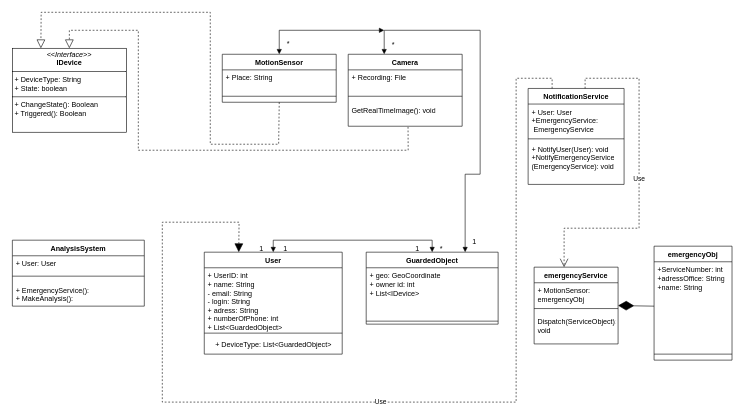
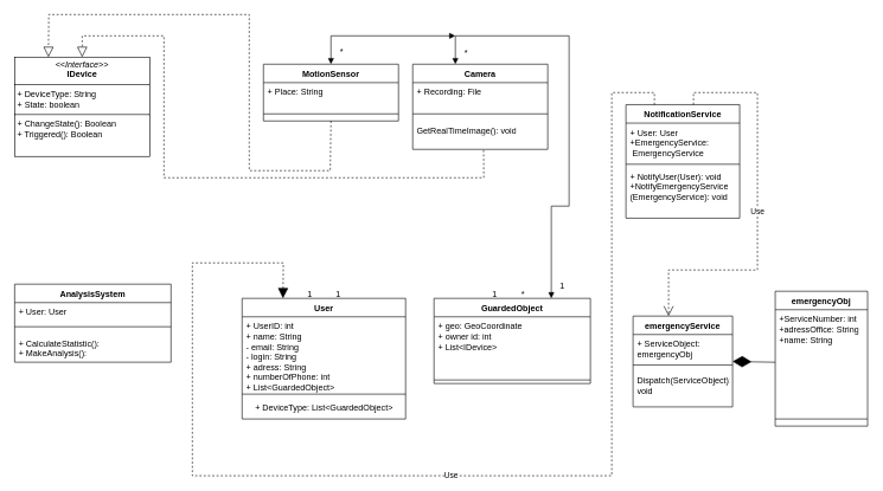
- <mxCell id="34" value="" style="endArrow=block;startArrow=block;endFill=1;startFill=1;html=1;rounded=0;exitX=0.5;exitY=0;exitDx=0;exitDy=0;entryX=0.5;entryY=0;entryDx=0;entryDy=0;" parent="1" source="5" target="2" edge="1"><mxGeometry width="160" relative="1" as="geometry"><mxPoint x="650" y="330" as="sourcePoint" /><mxPoint x="810" y="330" as="targetPoint" /><Array as="points"><mxPoint x="455" y="400" /><mxPoint x="720" y="400" /></Array></mxGeometry></mxCell>
- <mxCell id="15" value="&lt;div&gt;&lt;span style=&quot;background-color: initial;&quot;&gt;+ EmergencyService():&lt;/span&gt;&lt;/div&gt;&lt;div&gt;+ MakeAnalysis():&lt;/div&gt;" style="text;strokeColor=none;fillColor=none;align=left;verticalAlign=top;spacingLeft=4;spacingRight=4;overflow=hidden;rotatable=0;points=[[0,0.5],[1,0.5]];portConstraint=eastwest;whiteSpace=wrap;html=1;" parent="12" vertex="1"><mxGeometry y="70" width="220" height="40" as="geometry" /></mxCell>
+ <mxCell id="15" value="&lt;div&gt;&lt;span style=&quot;background-color: initial;&quot;&gt;+ CalculateStatistic():&lt;/span&gt;&lt;/div&gt;&lt;div&gt;+ MakeAnalysis():&lt;/div&gt;" style="text;strokeColor=none;fillColor=none;align=left;verticalAlign=top;spacingLeft=4;spacingRight=4;overflow=hidden;rotatable=0;points=[[0,0.5],[1,0.5]];portConstraint=eastwest;whiteSpace=wrap;html=1;" parent="12" vertex="1"><mxGeometry y="70" width="220" height="40" as="geometry" /></mxCell>
- <mxCell id="17" value="+ MotionSensor: emergencyObj" style="text;strokeColor=none;fillColor=none;align=left;verticalAlign=top;spacingLeft=4;spacingRight=4;overflow=hidden;rotatable=0;points=[[0,0.5],[1,0.5]];portConstraint=eastwest;whiteSpace=wrap;html=1;" parent="16" vertex="1"><mxGeometry y="26" width="140" height="34" as="geometry" /></mxCell>
+ <mxCell id="17" value="+ ServiceObject: emergencyObj" style="text;strokeColor=none;fillColor=none;align=left;verticalAlign=top;spacingLeft=4;spacingRight=4;overflow=hidden;rotatable=0;points=[[0,0.5],[1,0.5]];portConstraint=eastwest;whiteSpace=wrap;html=1;" parent="16" vertex="1"><mxGeometry y="26" width="140" height="34" as="geometry" /></mxCell>
